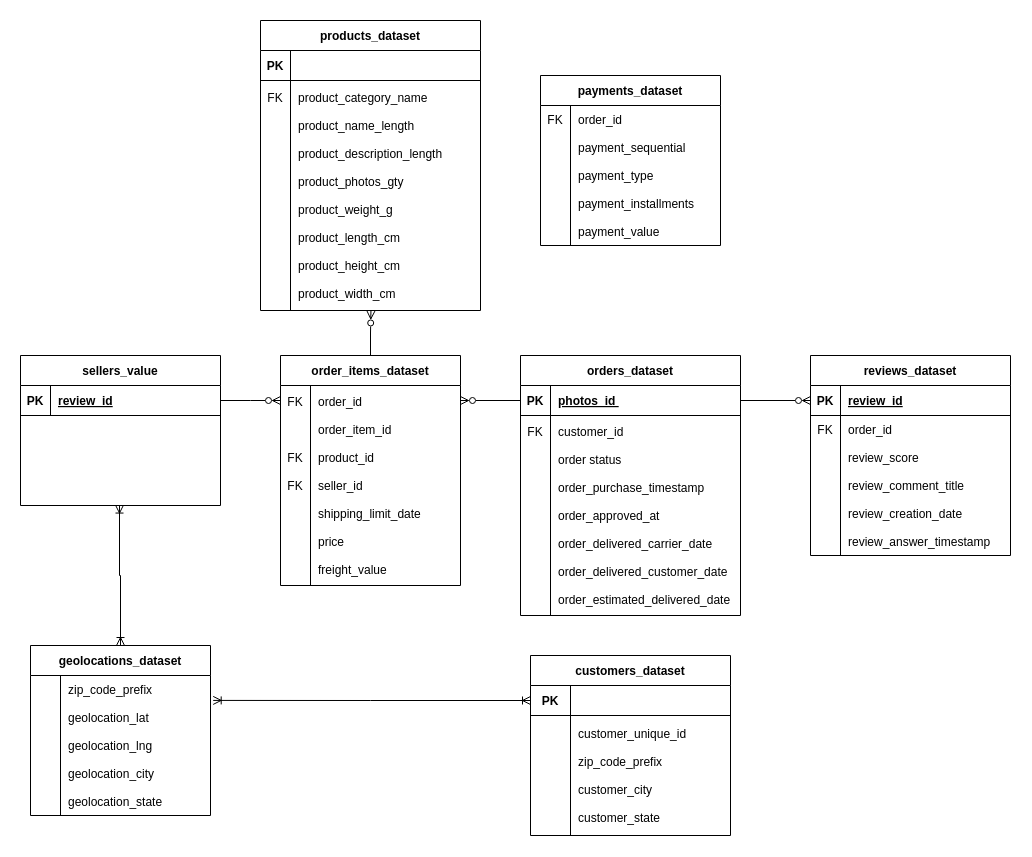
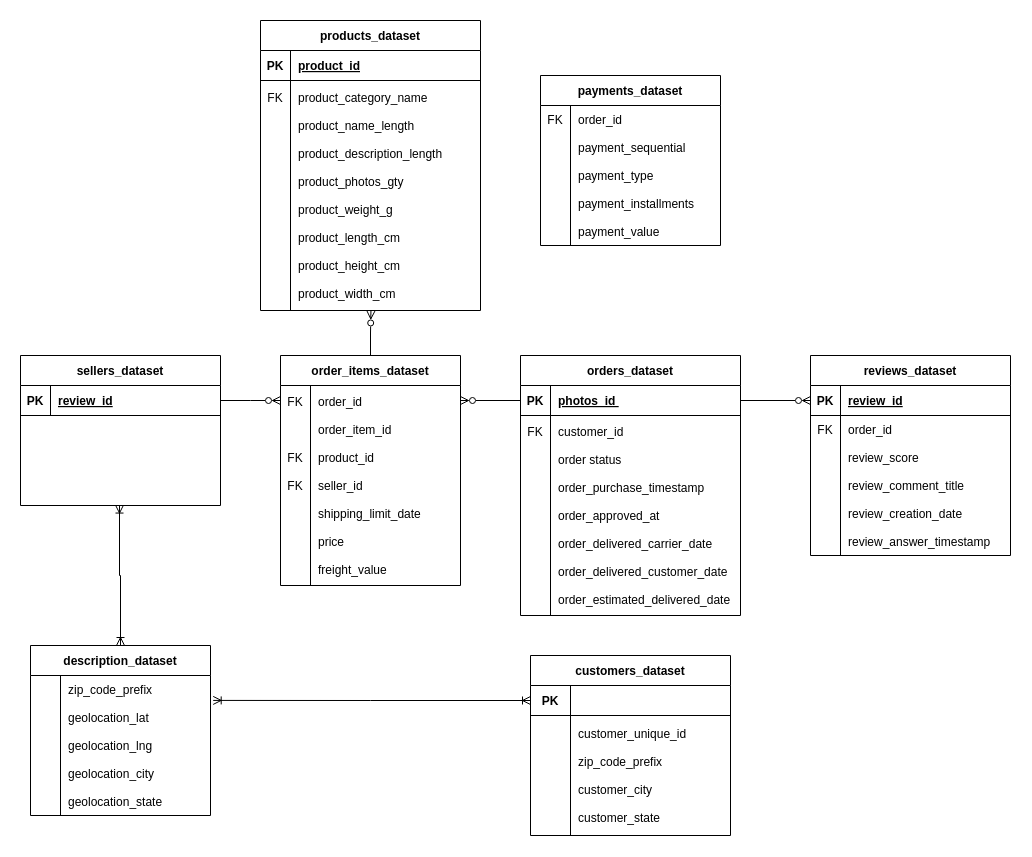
+ <mxCell id="30" value="product_id" style="shape=partialRectangle;overflow=hidden;connectable=0;fillColor=none;top=0;left=0;bottom=0;right=0;align=left;spacingLeft=6;fontStyle=5;" parent="28" vertex="1"><mxGeometry x="30" width="190" height="30" as="geometry"><mxRectangle width="190" height="30" as="alternateBounds" /></mxGeometry></mxCell>
- <mxCell id="34" value="sellers_value" style="shape=table;startSize=30;container=1;collapsible=1;childLayout=tableLayout;fixedRows=1;rowLines=0;fontStyle=1;align=center;resizeLast=1;" parent="1" vertex="1"><mxGeometry x="20" y="355" width="200" height="150" as="geometry" /></mxCell>
+ <mxCell id="34" value="sellers_dataset" style="shape=table;startSize=30;container=1;collapsible=1;childLayout=tableLayout;fixedRows=1;rowLines=0;fontStyle=1;align=center;resizeLast=1;" parent="1" vertex="1"><mxGeometry x="20" y="355" width="200" height="150" as="geometry" /></mxCell>
- <mxCell id="48" value="geolocations_dataset" style="shape=table;startSize=30;container=1;collapsible=1;childLayout=tableLayout;fixedRows=1;rowLines=0;fontStyle=1;align=center;resizeLast=1;" parent="1" vertex="1"><mxGeometry x="30" y="645" width="180" height="170" as="geometry" /></mxCell>
+ <mxCell id="48" value="description_dataset" style="shape=table;startSize=30;container=1;collapsible=1;childLayout=tableLayout;fixedRows=1;rowLines=0;fontStyle=1;align=center;resizeLast=1;" parent="1" vertex="1"><mxGeometry x="30" y="645" width="180" height="170" as="geometry" /></mxCell>
